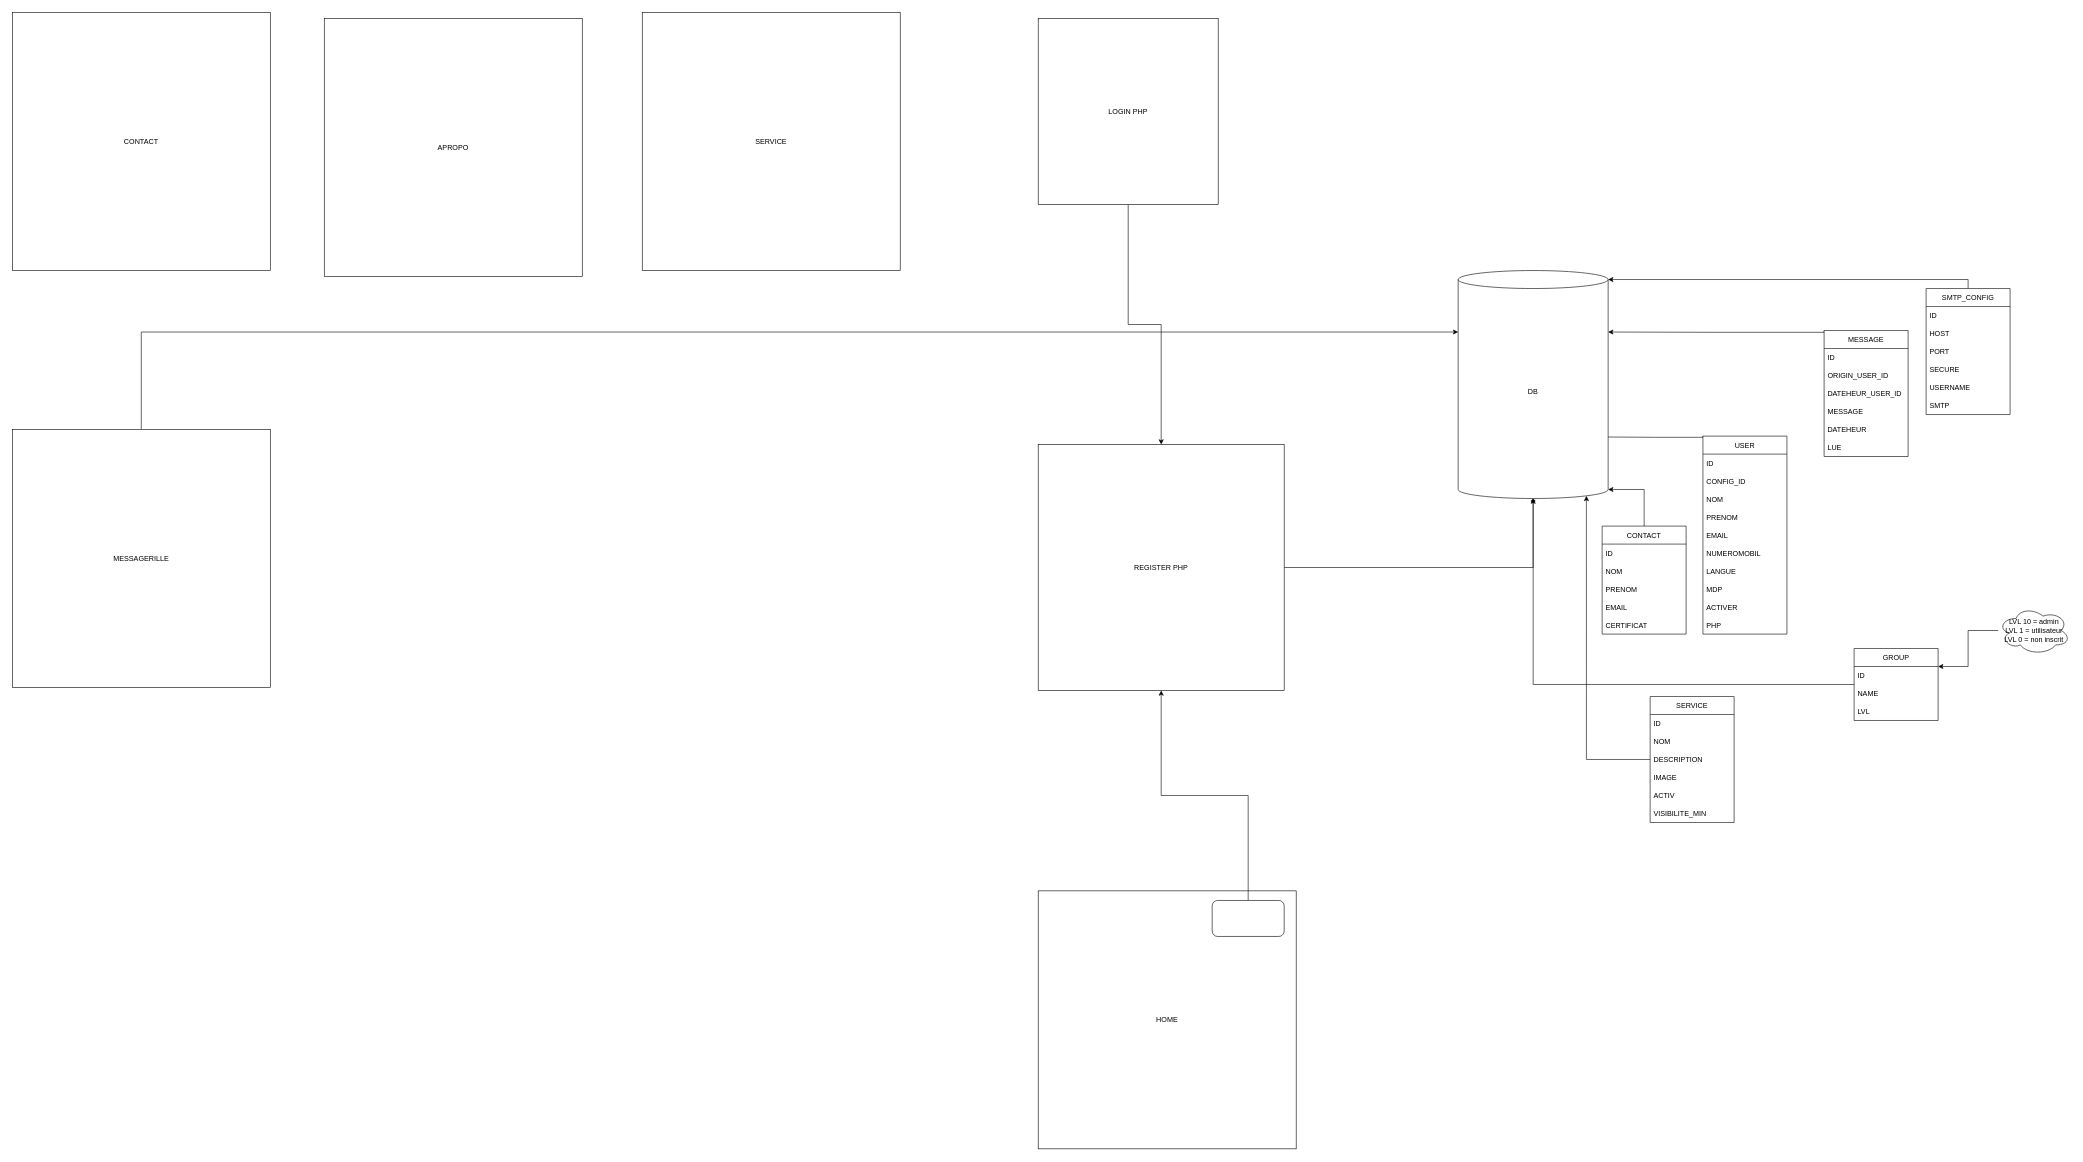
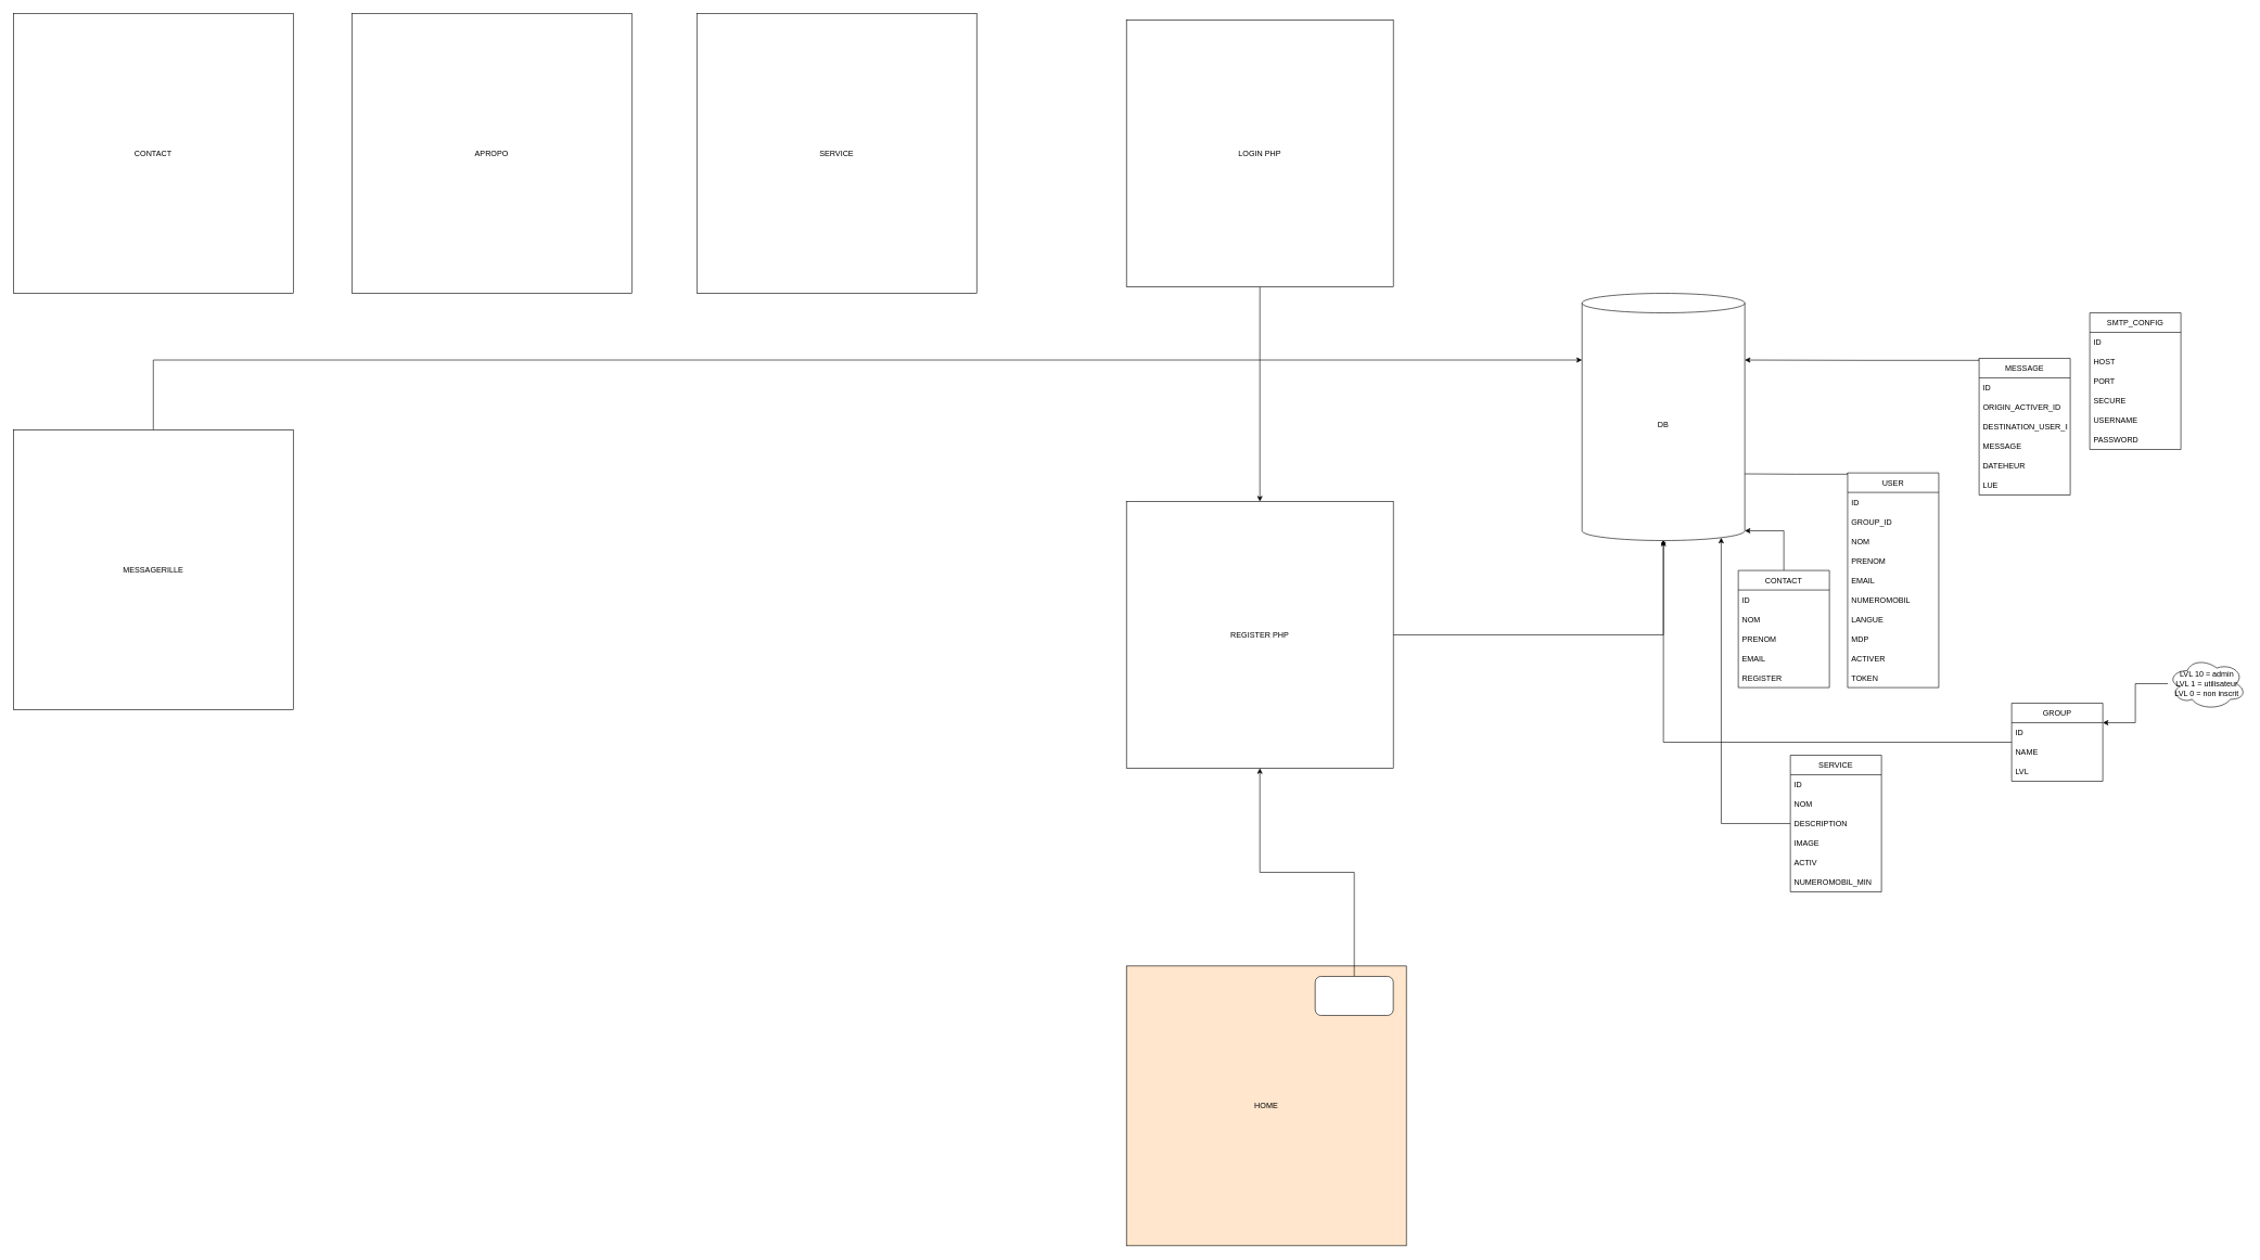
- <mxCell id="4" value="LOGIN PHP" style="whiteSpace=wrap;html=1;aspect=fixed;" parent="1" vertex="1"><mxGeometry x="1730" y="30" width="300" height="310" as="geometry" /></mxCell>
+ <mxCell id="4" value="LOGIN PHP" style="whiteSpace=wrap;html=1;aspect=fixed;" parent="1" vertex="1"><mxGeometry x="1730" y="30" width="410" height="410" as="geometry" /></mxCell>
- <mxCell id="9" value="APROPO" style="whiteSpace=wrap;html=1;aspect=fixed;" parent="1" vertex="1"><mxGeometry x="540" y="30" width="430" height="430" as="geometry" /></mxCell>
+ <mxCell id="9" value="APROPO" style="whiteSpace=wrap;html=1;aspect=fixed;" parent="1" vertex="1"><mxGeometry x="540" y="20" width="430" height="430" as="geometry" /></mxCell>
- <mxCell id="42" style="edgeStyle=orthogonalEdgeStyle;rounded=0;orthogonalLoop=1;jettySize=auto;html=1;entryX=1;entryY=0;entryDx=0;entryDy=15;entryPerimeter=0;" edge="1" parent="1" source="43" target="12"><mxGeometry relative="1" as="geometry"><Array as="points"><mxPoint x="3280" y="465" /></Array></mxGeometry></mxCell>
- <mxCell id="28" value="ORIGIN_USER_ID" style="text;strokeColor=none;fillColor=none;align=left;verticalAlign=middle;spacingLeft=4;spacingRight=4;overflow=hidden;points=[[0,0.5],[1,0.5]];portConstraint=eastwest;rotatable=0;" parent="26" vertex="1"><mxGeometry y="60" width="140" height="30" as="geometry" /></mxCell>
+ <mxCell id="28" value="ORIGIN_ACTIVER_ID" style="text;strokeColor=none;fillColor=none;align=left;verticalAlign=middle;spacingLeft=4;spacingRight=4;overflow=hidden;points=[[0,0.5],[1,0.5]];portConstraint=eastwest;rotatable=0;" parent="26" vertex="1"><mxGeometry y="60" width="140" height="30" as="geometry" /></mxCell>
- <mxCell id="29" value="DATEHEUR_USER_ID" style="text;strokeColor=none;fillColor=none;align=left;verticalAlign=middle;spacingLeft=4;spacingRight=4;overflow=hidden;points=[[0,0.5],[1,0.5]];portConstraint=eastwest;rotatable=0;" vertex="1" parent="26"><mxGeometry y="90" width="140" height="30" as="geometry" /></mxCell>
+ <mxCell id="29" value="DESTINATION_USER_ID" style="text;strokeColor=none;fillColor=none;align=left;verticalAlign=middle;spacingLeft=4;spacingRight=4;overflow=hidden;points=[[0,0.5],[1,0.5]];portConstraint=eastwest;rotatable=0;" vertex="1" parent="26"><mxGeometry y="90" width="140" height="30" as="geometry" /></mxCell>
- <mxCell id="49" value="SMTP" style="text;strokeColor=none;fillColor=none;align=left;verticalAlign=middle;spacingLeft=4;spacingRight=4;overflow=hidden;points=[[0,0.5],[1,0.5]];portConstraint=eastwest;rotatable=0;" vertex="1" parent="43"><mxGeometry y="180" width="140" height="30" as="geometry" /></mxCell>
+ <mxCell id="49" value="PASSWORD" style="text;strokeColor=none;fillColor=none;align=left;verticalAlign=middle;spacingLeft=4;spacingRight=4;overflow=hidden;points=[[0,0.5],[1,0.5]];portConstraint=eastwest;rotatable=0;" vertex="1" parent="43"><mxGeometry y="180" width="140" height="30" as="geometry" /></mxCell>
- <mxCell id="16" value="CONFIG_ID" style="text;strokeColor=none;fillColor=none;align=left;verticalAlign=middle;spacingLeft=4;spacingRight=4;overflow=hidden;points=[[0,0.5],[1,0.5]];portConstraint=eastwest;rotatable=0;" vertex="1" parent="14"><mxGeometry y="60" width="140" height="30" as="geometry" /></mxCell>
+ <mxCell id="16" value="GROUP_ID" style="text;strokeColor=none;fillColor=none;align=left;verticalAlign=middle;spacingLeft=4;spacingRight=4;overflow=hidden;points=[[0,0.5],[1,0.5]];portConstraint=eastwest;rotatable=0;" vertex="1" parent="14"><mxGeometry y="60" width="140" height="30" as="geometry" /></mxCell>
- <mxCell id="11" value="MESSAGERILLE" style="whiteSpace=wrap;html=1;aspect=fixed;" parent="1" vertex="1"><mxGeometry x="20" y="715" width="430" height="430" as="geometry" /></mxCell>
+ <mxCell id="11" value="MESSAGERILLE" style="whiteSpace=wrap;html=1;aspect=fixed;" parent="1" vertex="1"><mxGeometry x="20" y="660" width="430" height="430" as="geometry" /></mxCell>
- <mxCell id="6" value="REGISTER PHP" style="whiteSpace=wrap;html=1;aspect=fixed;" parent="1" vertex="1"><mxGeometry x="1730" y="740" width="410" height="410" as="geometry" /></mxCell>
+ <mxCell id="6" value="REGISTER PHP" style="whiteSpace=wrap;html=1;aspect=fixed;" parent="1" vertex="1"><mxGeometry x="1730" y="770" width="410" height="410" as="geometry" /></mxCell>
- <mxCell id="56" value="CERTIFICAT" style="text;strokeColor=none;fillColor=none;align=left;verticalAlign=middle;spacingLeft=4;spacingRight=4;overflow=hidden;points=[[0,0.5],[1,0.5]];portConstraint=eastwest;rotatable=0;" vertex="1" parent="51"><mxGeometry y="150" width="140" height="30" as="geometry" /></mxCell>
+ <mxCell id="56" value="REGISTER" style="text;strokeColor=none;fillColor=none;align=left;verticalAlign=middle;spacingLeft=4;spacingRight=4;overflow=hidden;points=[[0,0.5],[1,0.5]];portConstraint=eastwest;rotatable=0;" vertex="1" parent="51"><mxGeometry y="150" width="140" height="30" as="geometry" /></mxCell>
- <mxCell id="24" value="PHP" style="text;strokeColor=none;fillColor=none;align=left;verticalAlign=middle;spacingLeft=4;spacingRight=4;overflow=hidden;points=[[0,0.5],[1,0.5]];portConstraint=eastwest;rotatable=0;" vertex="1" parent="14"><mxGeometry y="300" width="140" height="30" as="geometry" /></mxCell>
+ <mxCell id="24" value="TOKEN" style="text;strokeColor=none;fillColor=none;align=left;verticalAlign=middle;spacingLeft=4;spacingRight=4;overflow=hidden;points=[[0,0.5],[1,0.5]];portConstraint=eastwest;rotatable=0;" vertex="1" parent="14"><mxGeometry y="300" width="140" height="30" as="geometry" /></mxCell>
- <mxCell id="64" value="VISIBILITE_MIN " style="text;strokeColor=none;fillColor=none;align=left;verticalAlign=middle;spacingLeft=4;spacingRight=4;overflow=hidden;points=[[0,0.5],[1,0.5]];portConstraint=eastwest;rotatable=0;" vertex="1" parent="58"><mxGeometry y="180" width="140" height="30" as="geometry" /></mxCell>
+ <mxCell id="64" value="NUMEROMOBIL_MIN " style="text;strokeColor=none;fillColor=none;align=left;verticalAlign=middle;spacingLeft=4;spacingRight=4;overflow=hidden;points=[[0,0.5],[1,0.5]];portConstraint=eastwest;rotatable=0;" vertex="1" parent="58"><mxGeometry y="180" width="140" height="30" as="geometry" /></mxCell>
- <mxCell id="2" value="HOME" style="whiteSpace=wrap;html=1;aspect=fixed;" parent="1" vertex="1"><mxGeometry x="1730" y="1484" width="430" height="430" as="geometry" /></mxCell>
+ <mxCell id="2" value="HOME" style="whiteSpace=wrap;html=1;aspect=fixed;fillColor=#ffe6cc;" parent="1" vertex="1"><mxGeometry x="1730" y="1484" width="430" height="430" as="geometry" /></mxCell>
